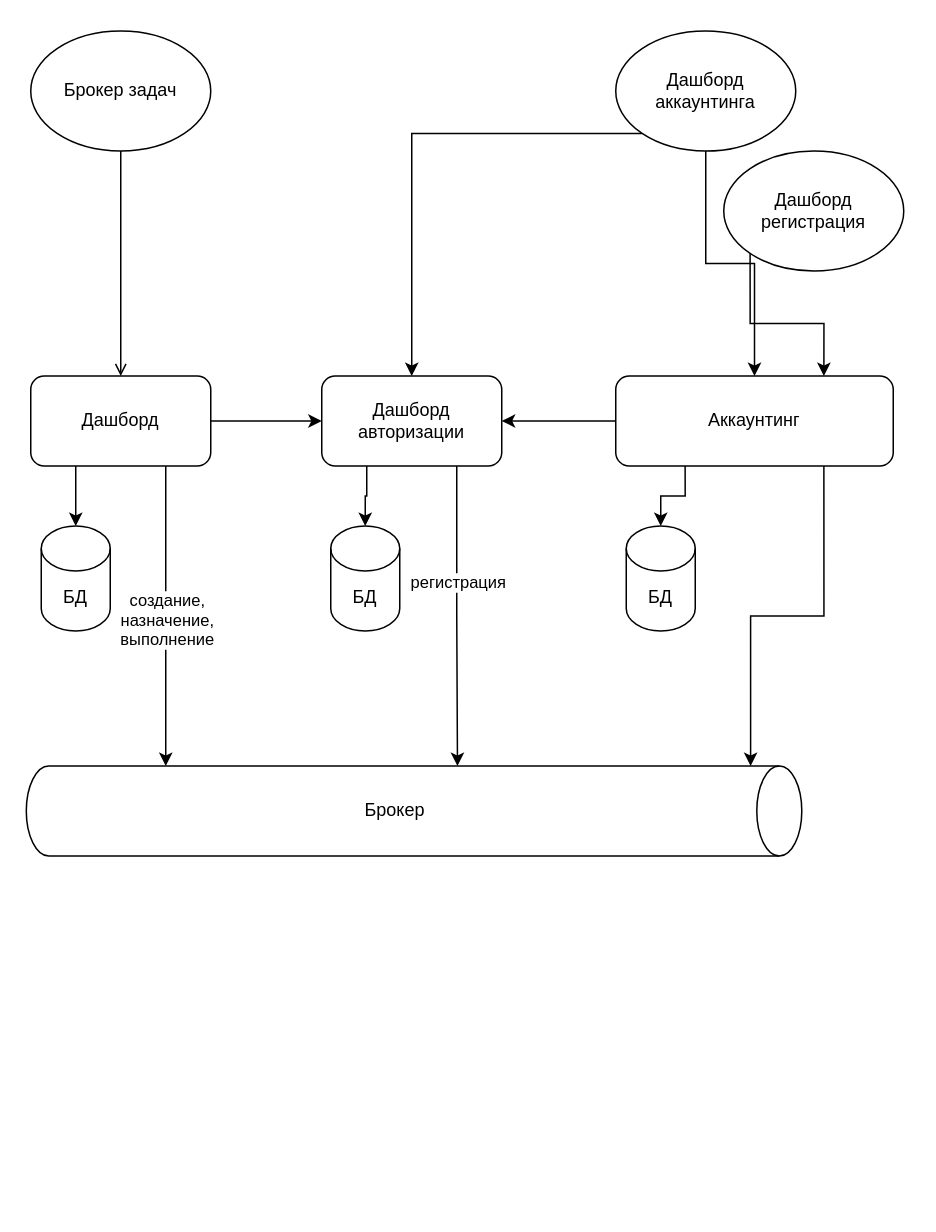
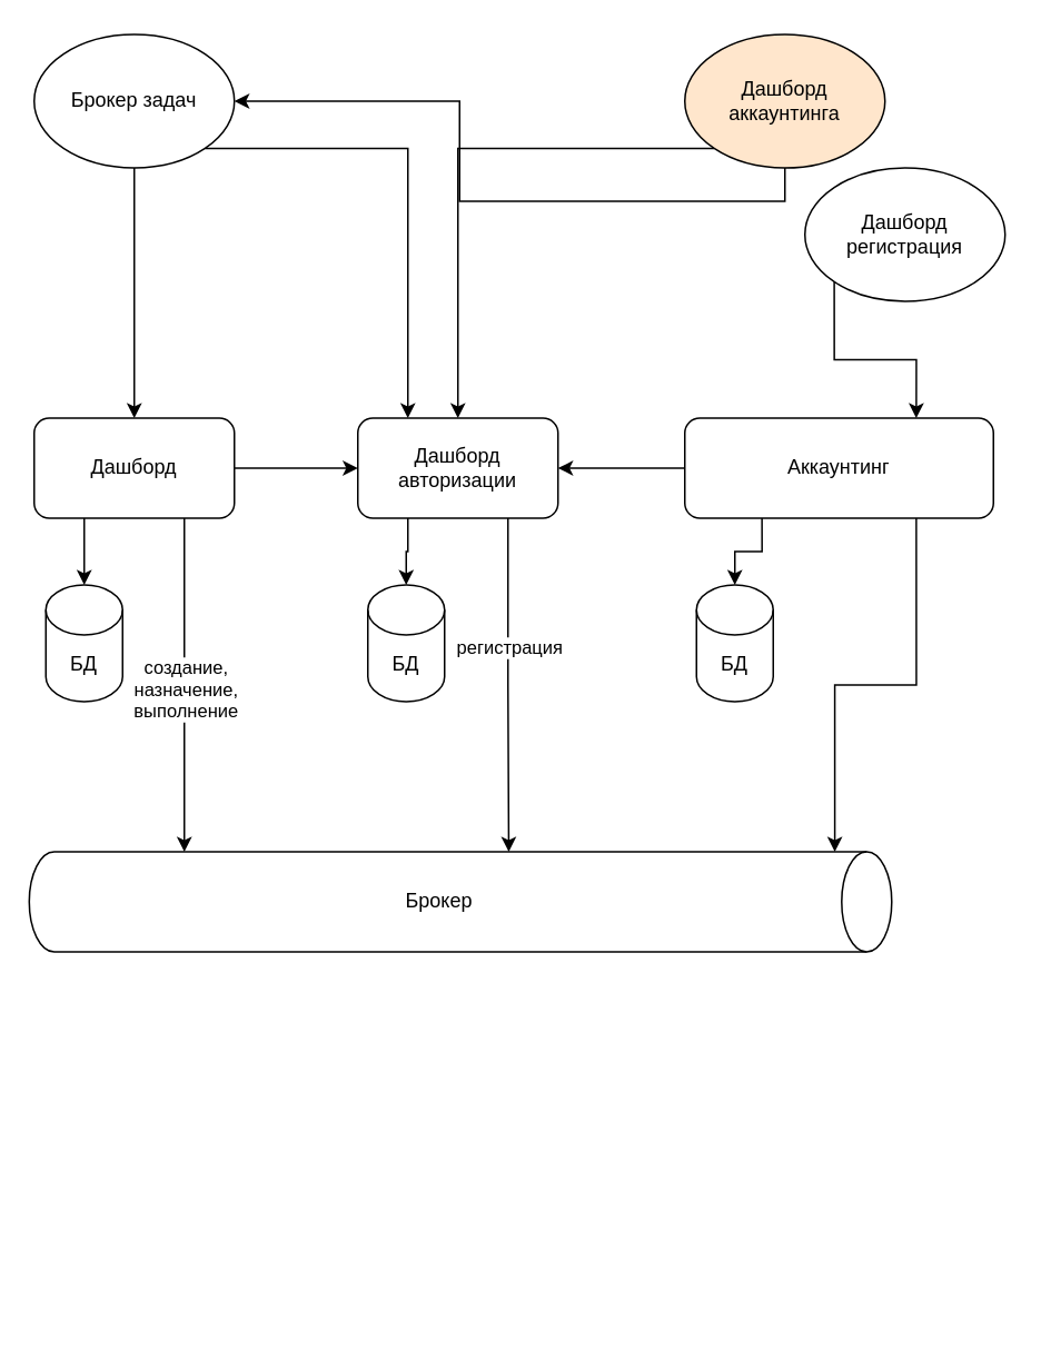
- <mxCell id="14" value="Дашборд аккаунтинга" style="ellipse;whiteSpace=wrap;html=1;" vertex="1" parent="1"><mxGeometry x="410" y="20" width="120" height="80" as="geometry" /></mxCell>
+ <mxCell id="14" value="Дашборд аккаунтинга" style="ellipse;whiteSpace=wrap;html=1;fillColor=#ffe6cc;" vertex="1" parent="1"><mxGeometry x="410" y="20" width="120" height="80" as="geometry" /></mxCell>
+ <mxCell id="9" style="edgeStyle=orthogonalEdgeStyle;rounded=0;orthogonalLoop=1;jettySize=auto;html=1;exitX=1;exitY=1;exitDx=0;exitDy=0;entryX=0.25;entryY=0;entryDx=0;entryDy=0;" edge="1" parent="1" source="11" target="2"><mxGeometry relative="1" as="geometry" /></mxCell>
- <mxCell id="12" style="edgeStyle=orthogonalEdgeStyle;rounded=0;orthogonalLoop=1;jettySize=auto;html=1;exitX=0.5;exitY=1;exitDx=0;exitDy=0;entryX=0.5;entryY=0;entryDx=0;entryDy=0;" edge="1" parent="1" source="14" target="6"><mxGeometry relative="1" as="geometry" /></mxCell>
+ <mxCell id="12" style="edgeStyle=orthogonalEdgeStyle;rounded=0;orthogonalLoop=1;jettySize=auto;html=1;exitX=0.5;exitY=1;exitDx=0;exitDy=0;" edge="1" parent="1" source="14" target="11"><mxGeometry relative="1" as="geometry" /></mxCell>
- <mxCell id="10" style="edgeStyle=orthogonalEdgeStyle;rounded=0;orthogonalLoop=1;jettySize=auto;html=1;exitX=0.5;exitY=1;exitDx=0;exitDy=0;entryX=0.5;entryY=0;entryDx=0;entryDy=0;endArrow=open;" edge="1" parent="1" source="11" target="4"><mxGeometry relative="1" as="geometry" /></mxCell>
+ <mxCell id="10" style="edgeStyle=orthogonalEdgeStyle;rounded=0;orthogonalLoop=1;jettySize=auto;html=1;exitX=0.5;exitY=1;exitDx=0;exitDy=0;entryX=0.5;entryY=0;entryDx=0;entryDy=0;" edge="1" parent="1" source="11" target="4"><mxGeometry relative="1" as="geometry" /></mxCell>
